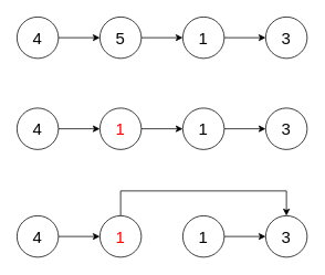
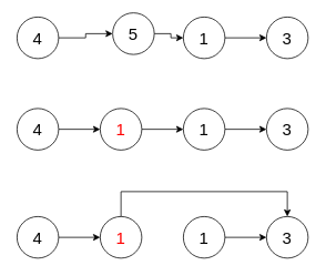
- <mxCell id="5" value="&lt;font style=&quot;font-size: 20px&quot;&gt;5&lt;/font&gt;" style="ellipse;whiteSpace=wrap;html=1;aspect=fixed;" vertex="1" parent="1"><mxGeometry x="120" y="20" width="50" height="50" as="geometry" /></mxCell>
+ <mxCell id="5" value="&lt;font style=&quot;font-size: 20px&quot;&gt;5&lt;/font&gt;" style="ellipse;whiteSpace=wrap;html=1;aspect=fixed;" vertex="1" parent="1"><mxGeometry x="135" y="15" width="50" height="50" as="geometry" /></mxCell>
